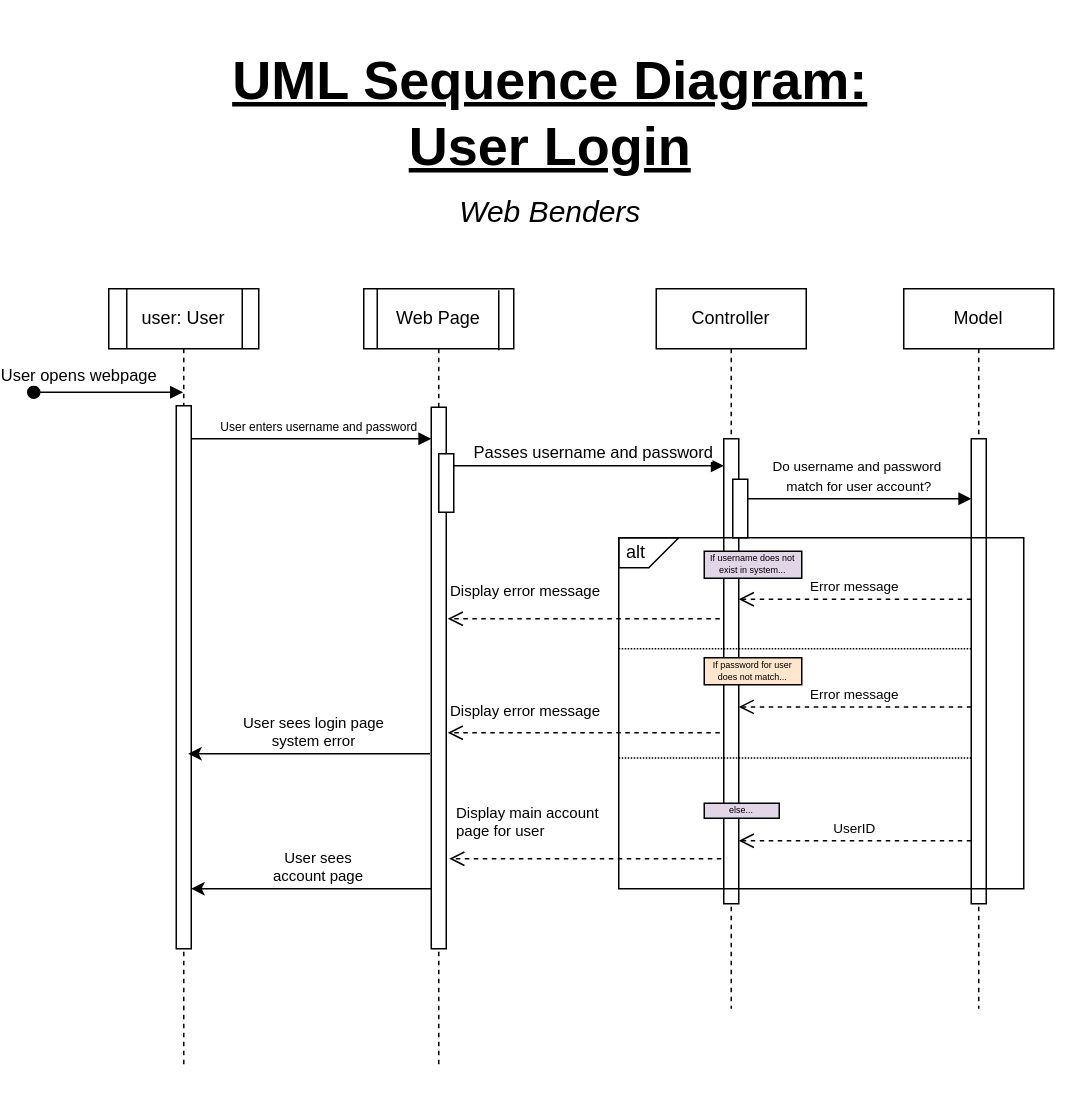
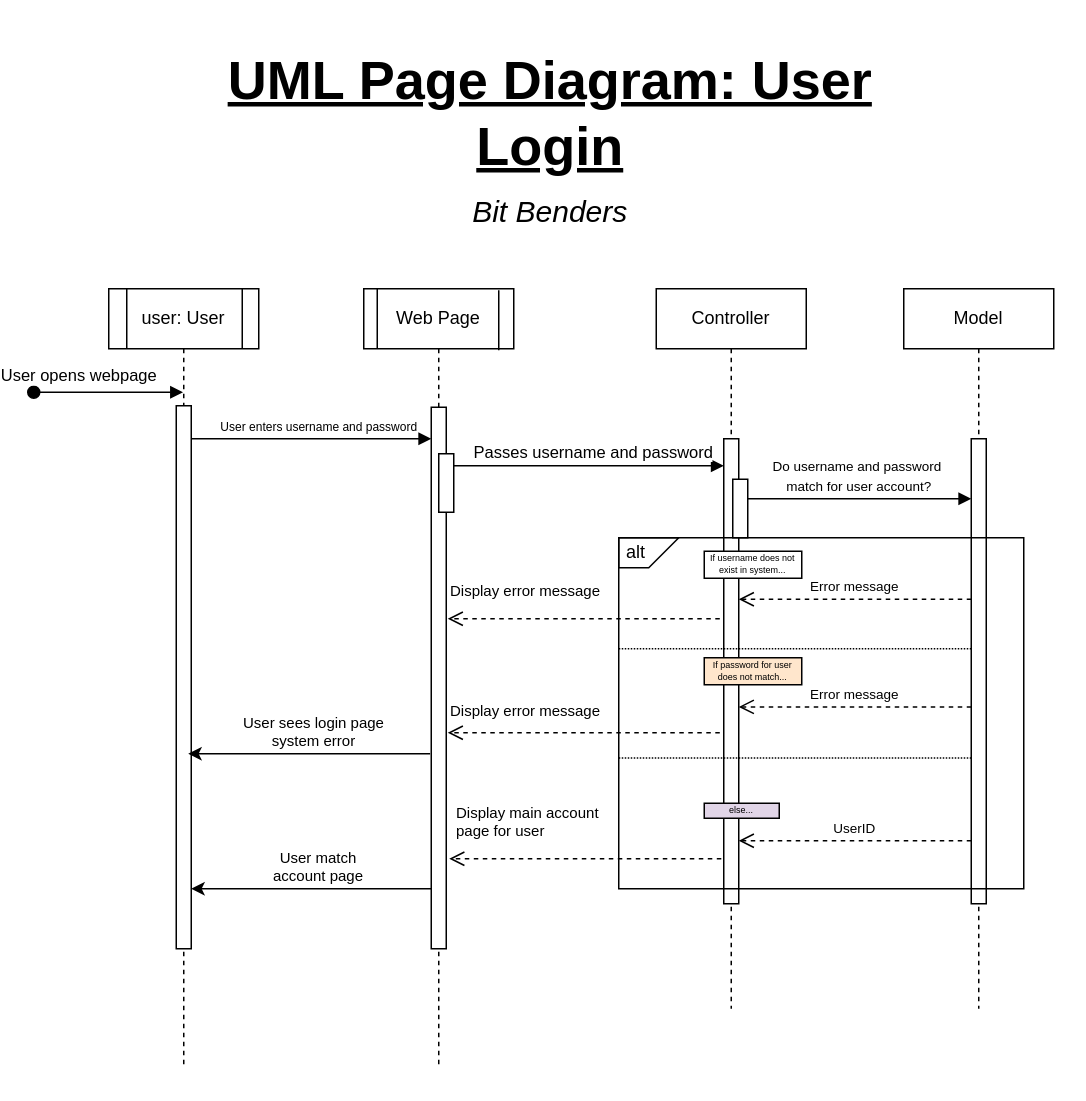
- <mxCell id="19" value="UML Sequence Diagram: User Login" style="text;html=1;align=center;verticalAlign=middle;whiteSpace=wrap;rounded=0;fontFamily=Helvetica;fontSize=36;fontStyle=5" vertex="1" parent="1"><mxGeometry x="147" y="20" width="435.25" height="110" as="geometry" /></mxCell>
+ <mxCell id="19" value="UML Page Diagram: User Login" style="text;html=1;align=center;verticalAlign=middle;whiteSpace=wrap;rounded=0;fontFamily=Helvetica;fontSize=36;fontStyle=5" vertex="1" parent="1"><mxGeometry x="147" y="20" width="435.25" height="110" as="geometry" /></mxCell>
- <mxCell id="20" value="Web Benders" style="text;html=1;align=center;verticalAlign=middle;whiteSpace=wrap;rounded=0;fontStyle=2;fontSize=20;" vertex="1" parent="1"><mxGeometry x="231.13" y="120" width="266.99" height="40" as="geometry" /></mxCell>
+ <mxCell id="20" value="Bit Benders" style="text;html=1;align=center;verticalAlign=middle;whiteSpace=wrap;rounded=0;fontStyle=2;fontSize=20;" vertex="1" parent="1"><mxGeometry x="231.13" y="120" width="266.99" height="40" as="geometry" /></mxCell>
- <mxCell id="26" value="If username does not exist in system..." style="rounded=0;whiteSpace=wrap;html=1;fontSize=6;fillColor=#e1d5e7;" vertex="1" parent="1"><mxGeometry x="467" y="367" width="65" height="18" as="geometry" /></mxCell>
+ <mxCell id="26" value="If username does not exist in system..." style="rounded=0;whiteSpace=wrap;html=1;fontSize=6;" vertex="1" parent="1"><mxGeometry x="467" y="367" width="65" height="18" as="geometry" /></mxCell>
- <mxCell id="36" value="User sees account page" style="text;html=1;align=center;verticalAlign=middle;whiteSpace=wrap;rounded=0;fontSize=10;" vertex="1" parent="1"><mxGeometry x="170" y="562" width="80" height="30" as="geometry" /></mxCell>
+ <mxCell id="36" value="User match account page" style="text;html=1;align=center;verticalAlign=middle;whiteSpace=wrap;rounded=0;fontSize=10;" vertex="1" parent="1"><mxGeometry x="170" y="562" width="80" height="30" as="geometry" /></mxCell>
